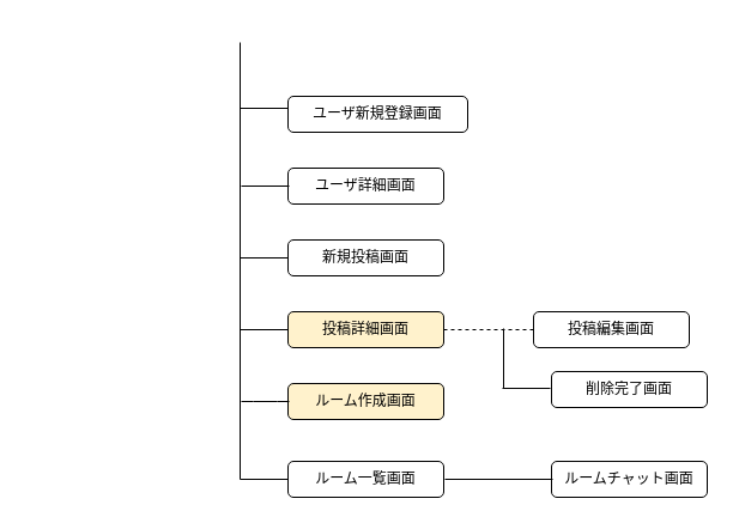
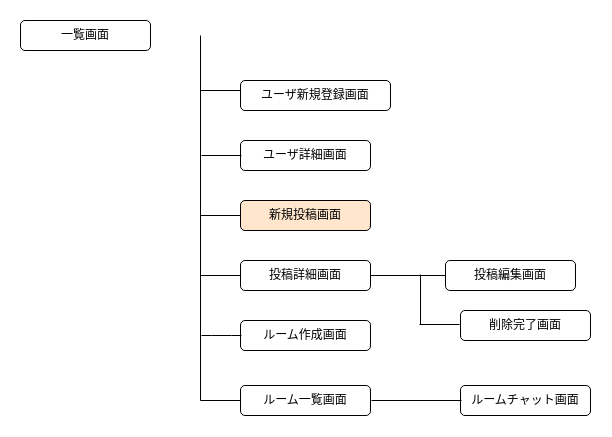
+ <mxCell id="2" value="一覧画面" style="rounded=1;whiteSpace=wrap;html=1;" vertex="1" parent="1"><mxGeometry x="20" y="20" width="130" height="30" as="geometry" /></mxCell>
- <mxCell id="5" value="新規投稿画面" style="rounded=1;whiteSpace=wrap;html=1;" vertex="1" parent="1"><mxGeometry x="240" y="200" width="130" height="30" as="geometry" /></mxCell>
+ <mxCell id="5" value="新規投稿画面" style="rounded=1;whiteSpace=wrap;html=1;fillColor=#ffe6cc;" vertex="1" parent="1"><mxGeometry x="240" y="200" width="130" height="30" as="geometry" /></mxCell>
- <mxCell id="6" value="投稿詳細画面" style="rounded=1;whiteSpace=wrap;html=1;fillColor=#fff2cc;" vertex="1" parent="1"><mxGeometry x="240" y="260" width="130" height="30" as="geometry" /></mxCell>
+ <mxCell id="6" value="投稿詳細画面" style="rounded=1;whiteSpace=wrap;html=1;" vertex="1" parent="1"><mxGeometry x="240" y="260" width="130" height="30" as="geometry" /></mxCell>
- <mxCell id="19" style="edgeStyle=none;html=1;endArrow=none;endFill=0;exitX=1;exitY=0.5;exitDx=0;exitDy=0;entryX=0;entryY=0.5;entryDx=0;entryDy=0;dashed=1;" edge="1" parent="1" source="6" target="9"><mxGeometry relative="1" as="geometry"><mxPoint x="211" y="165" as="sourcePoint" /><mxPoint x="251" y="165" as="targetPoint" /></mxGeometry></mxCell>
+ <mxCell id="19" style="edgeStyle=none;html=1;endArrow=none;endFill=0;exitX=1;exitY=0.5;exitDx=0;exitDy=0;entryX=0;entryY=0.5;entryDx=0;entryDy=0;" edge="1" parent="1" source="6" target="9"><mxGeometry relative="1" as="geometry"><mxPoint x="211" y="165" as="sourcePoint" /><mxPoint x="251" y="165" as="targetPoint" /></mxGeometry></mxCell>
- <mxCell id="7" value="ルーム作成画面" style="rounded=1;whiteSpace=wrap;html=1;fillColor=#fff2cc;" vertex="1" parent="1"><mxGeometry x="240" y="320" width="130" height="30" as="geometry" /></mxCell>
+ <mxCell id="7" value="ルーム作成画面" style="rounded=1;whiteSpace=wrap;html=1;" vertex="1" parent="1"><mxGeometry x="240" y="320" width="130" height="30" as="geometry" /></mxCell>
